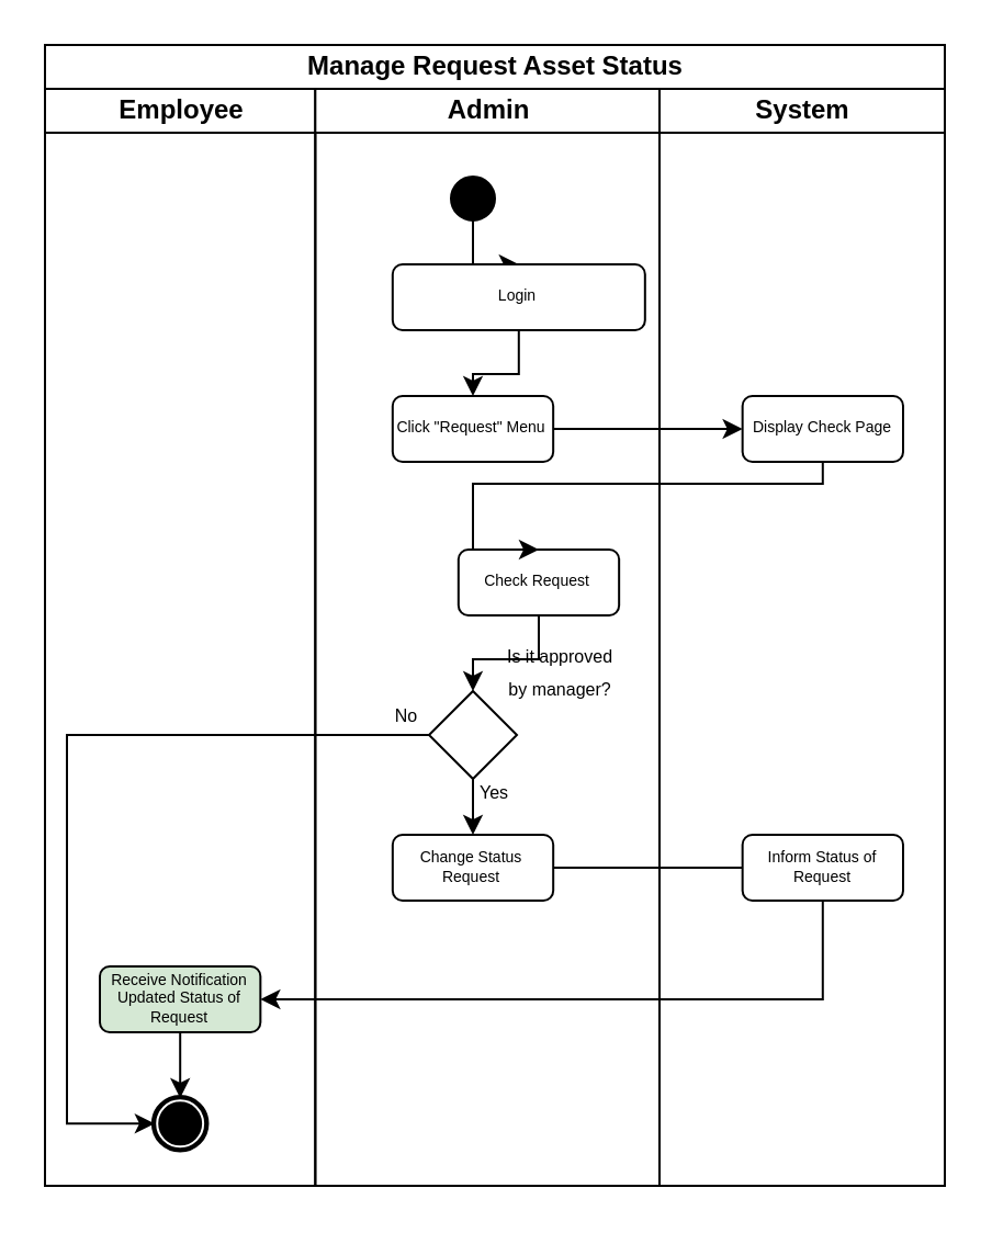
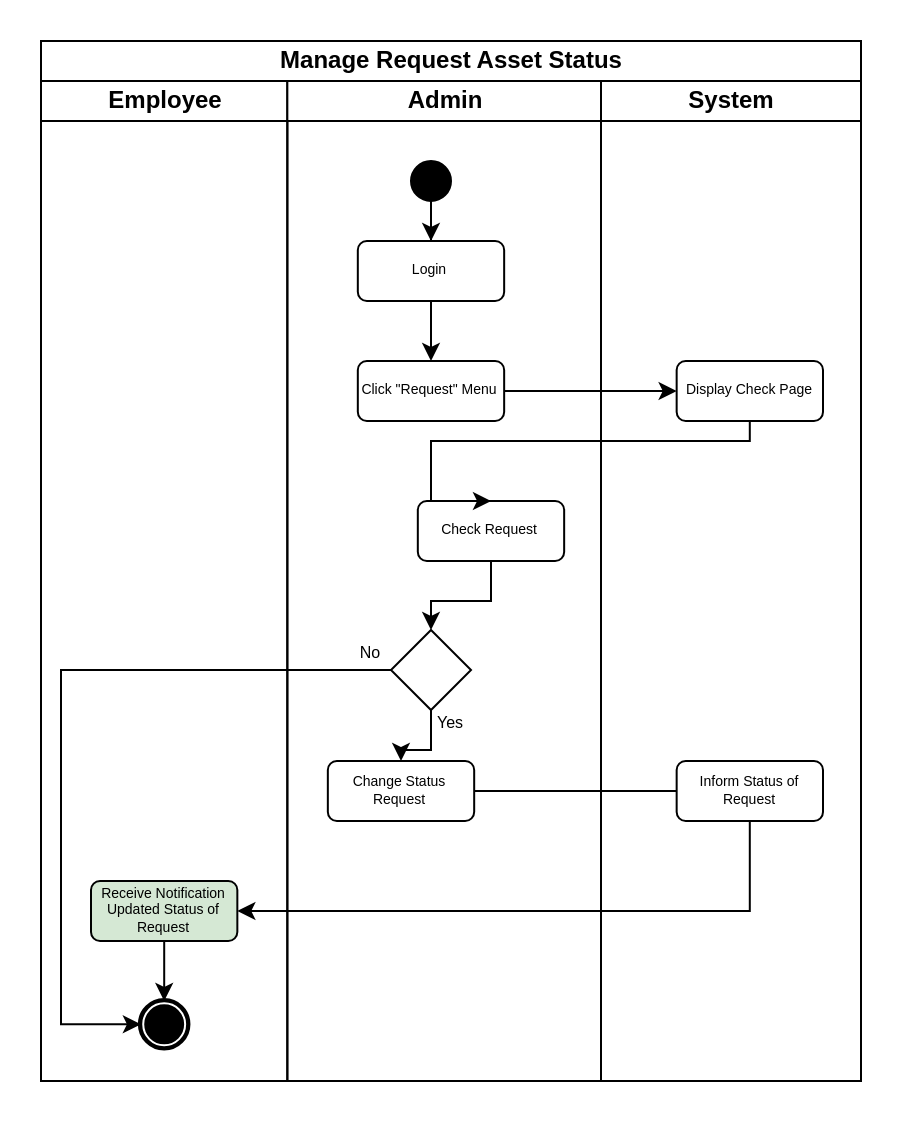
- <mxCell id="13" value="&lt;font style=&quot;font-size: 7px&quot; face=&quot;Helvetica&quot;&gt;Login&lt;/font&gt;" style="rounded=1;whiteSpace=wrap;html=1;shadow=0;labelBackgroundColor=none;strokeWidth=1;fontFamily=Verdana;fontSize=7;align=center;" parent="8" vertex="1"><mxGeometry x="35.24" y="80" width="115" height="30" as="geometry" /></mxCell>
+ <mxCell id="13" value="&lt;font style=&quot;font-size: 7px&quot; face=&quot;Helvetica&quot;&gt;Login&lt;/font&gt;" style="rounded=1;whiteSpace=wrap;html=1;shadow=0;labelBackgroundColor=none;strokeWidth=1;fontFamily=Verdana;fontSize=7;align=center;" parent="8" vertex="1"><mxGeometry x="35.24" y="80" width="73.17" height="30" as="geometry" /></mxCell>
- <mxCell id="19" value="&lt;font style=&quot;font-size: 8px ; line-height: 100%&quot;&gt;Is it approved by manager?&lt;/font&gt;" style="text;html=1;strokeColor=none;fillColor=none;align=center;verticalAlign=middle;whiteSpace=wrap;rounded=0;" parent="8" vertex="1"><mxGeometry x="81.83" y="254.5" width="60" height="20" as="geometry" /></mxCell>
- <mxCell id="20" value="&lt;font style=&quot;font-size: 7px&quot; face=&quot;Helvetica&quot;&gt;Change Status Request&lt;/font&gt;" style="rounded=1;whiteSpace=wrap;html=1;shadow=0;labelBackgroundColor=none;strokeWidth=1;fontFamily=Verdana;fontSize=7;align=center;" parent="8" vertex="1"><mxGeometry x="35.25" y="340" width="73.17" height="30" as="geometry" /></mxCell>
+ <mxCell id="20" value="&lt;font style=&quot;font-size: 7px&quot; face=&quot;Helvetica&quot;&gt;Change Status Request&lt;/font&gt;" style="rounded=1;whiteSpace=wrap;html=1;shadow=0;labelBackgroundColor=none;strokeWidth=1;fontFamily=Verdana;fontSize=7;align=center;" parent="8" vertex="1"><mxGeometry x="20.25" y="340" width="73.17" height="30" as="geometry" /></mxCell>
